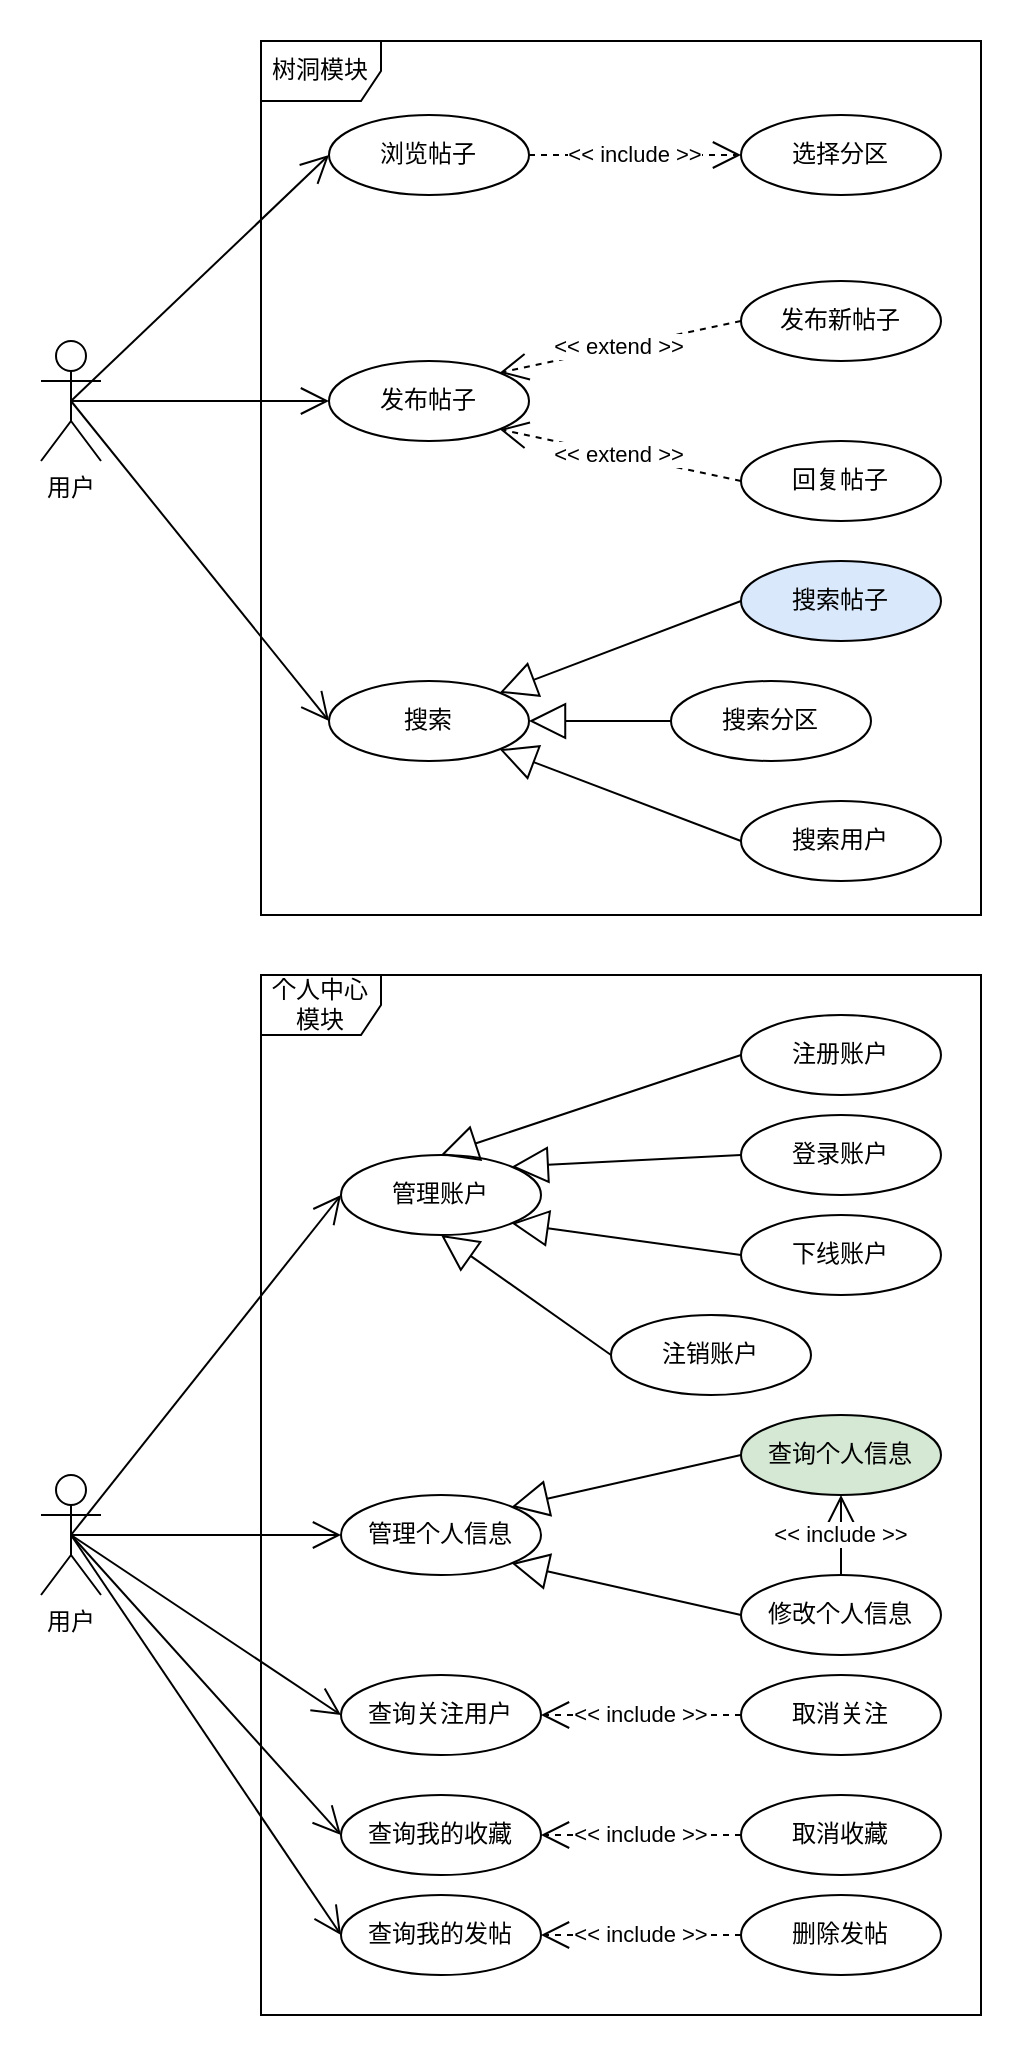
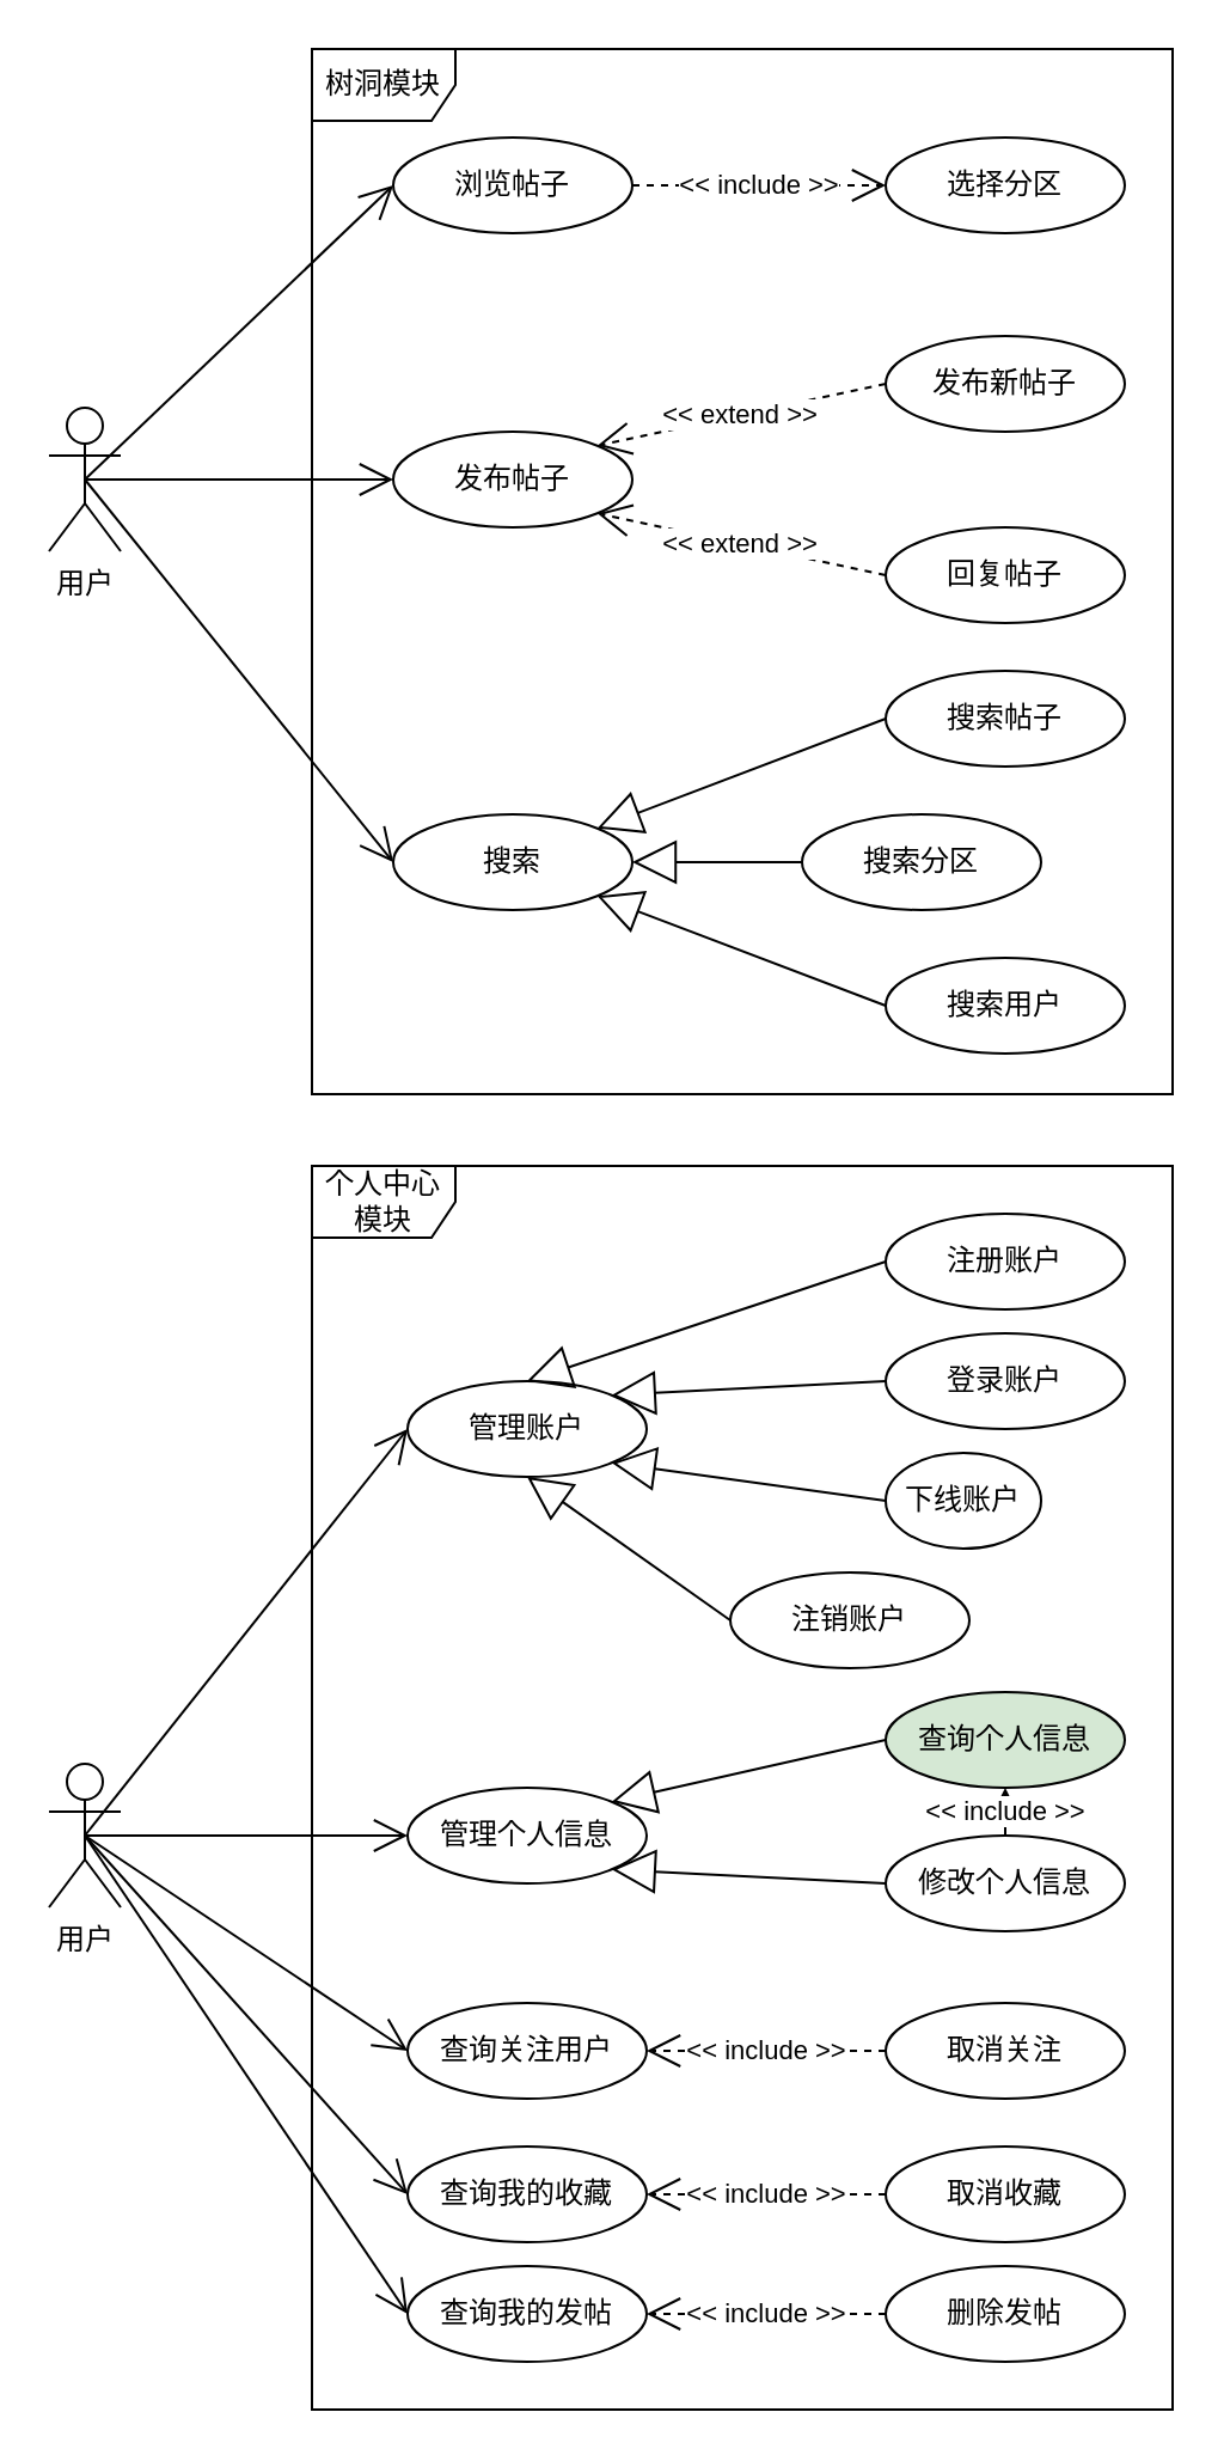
- <mxCell id="25" value="搜索帖子" style="ellipse;whiteSpace=wrap;html=1;fillColor=#dae8fc;" vertex="1" parent="1"><mxGeometry x="370" y="280" width="100" height="40" as="geometry" /></mxCell>
+ <mxCell id="25" value="搜索帖子" style="ellipse;whiteSpace=wrap;html=1;" vertex="1" parent="1"><mxGeometry x="370" y="280" width="100" height="40" as="geometry" /></mxCell>
- <mxCell id="37" value="下线账户" style="ellipse;whiteSpace=wrap;html=1;" vertex="1" parent="1"><mxGeometry x="370" y="607" width="100" height="40" as="geometry" /></mxCell>
+ <mxCell id="37" value="下线账户" style="ellipse;whiteSpace=wrap;html=1;" vertex="1" parent="1"><mxGeometry x="370" y="607" width="65" height="40" as="geometry" /></mxCell>
- <mxCell id="43" value="修改个人信息" style="ellipse;whiteSpace=wrap;html=1;" vertex="1" parent="1"><mxGeometry x="370" y="787" width="100" height="40" as="geometry" /></mxCell>
+ <mxCell id="43" value="修改个人信息" style="ellipse;whiteSpace=wrap;html=1;" vertex="1" parent="1"><mxGeometry x="370" y="767" width="100" height="40" as="geometry" /></mxCell>
